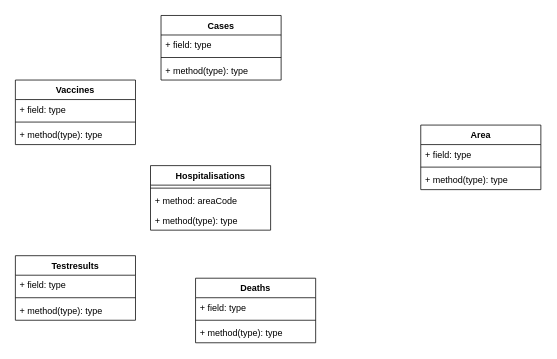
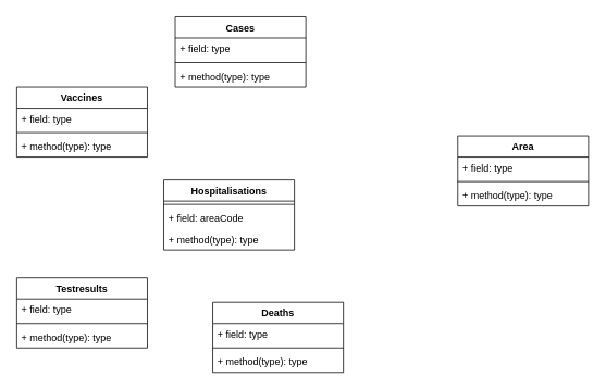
- <mxCell id="12" value="+ method: areaCode&#10;" style="text;strokeColor=none;fillColor=none;align=left;verticalAlign=top;spacingLeft=4;spacingRight=4;overflow=hidden;rotatable=0;points=[[0,0.5],[1,0.5]];portConstraint=eastwest;" vertex="1" parent="10"><mxGeometry y="34" width="160" height="26" as="geometry" /></mxCell>
+ <mxCell id="12" value="+ field: areaCode&#10;" style="text;strokeColor=none;fillColor=none;align=left;verticalAlign=top;spacingLeft=4;spacingRight=4;overflow=hidden;rotatable=0;points=[[0,0.5],[1,0.5]];portConstraint=eastwest;" vertex="1" parent="10"><mxGeometry y="34" width="160" height="26" as="geometry" /></mxCell>
